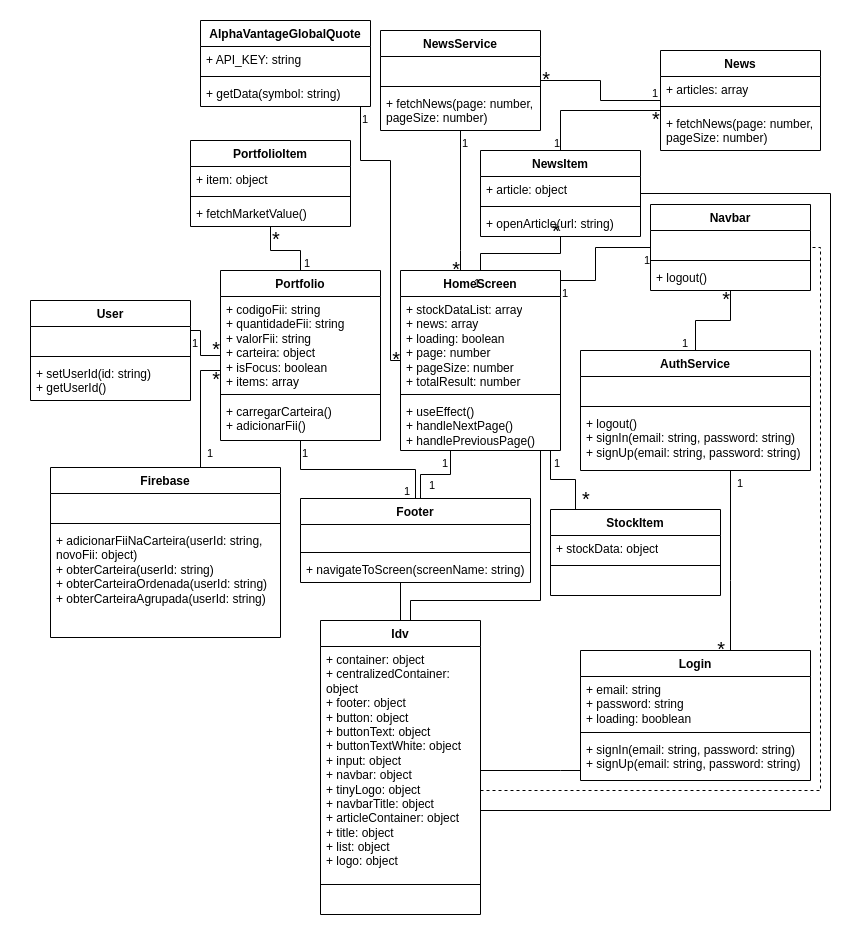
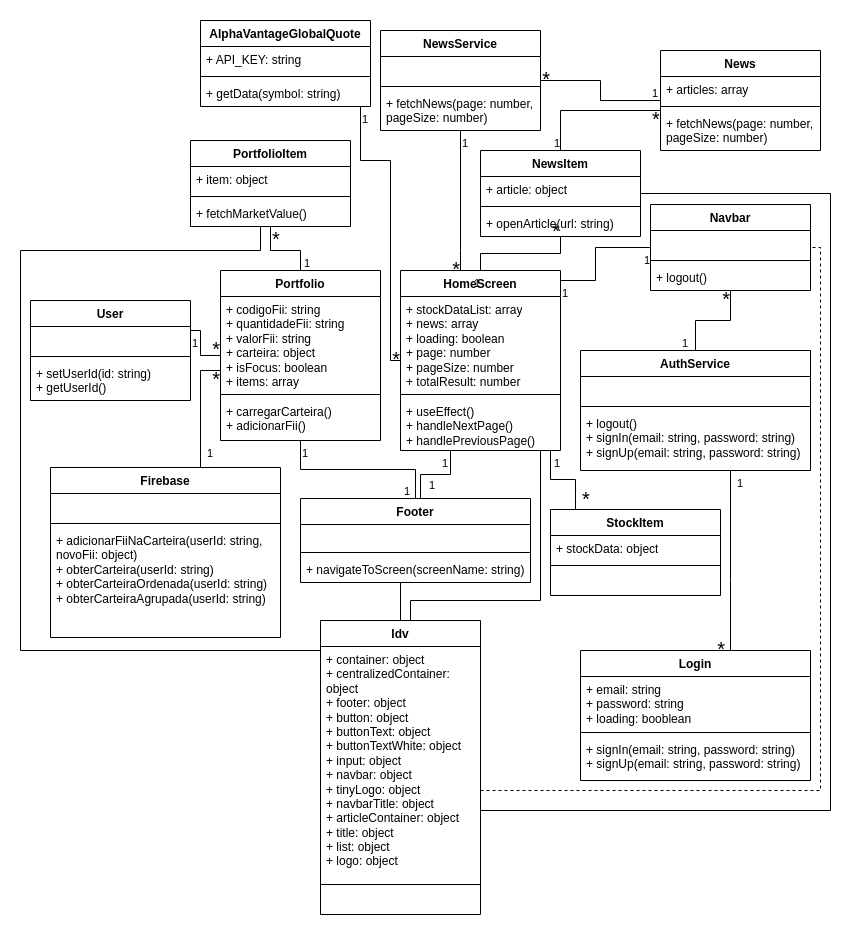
+ <mxCell id="42" style="edgeStyle=orthogonalEdgeStyle;rounded=0;orthogonalLoop=1;jettySize=auto;html=1;endArrow=none;endFill=0;" edge="1" parent="1" source="44" target="10"><mxGeometry relative="1" as="geometry"><Array as="points"><mxPoint x="20" y="650" /><mxPoint x="20" y="250" /><mxPoint x="260" y="250" /></Array></mxGeometry></mxCell>
- <mxCell id="43" style="edgeStyle=orthogonalEdgeStyle;rounded=0;orthogonalLoop=1;jettySize=auto;html=1;endArrow=none;endFill=0;" edge="1" parent="1" source="44" target="64"><mxGeometry relative="1" as="geometry"><Array as="points"><mxPoint x="560" y="770" /><mxPoint x="560" y="770" /></Array></mxGeometry></mxCell>
